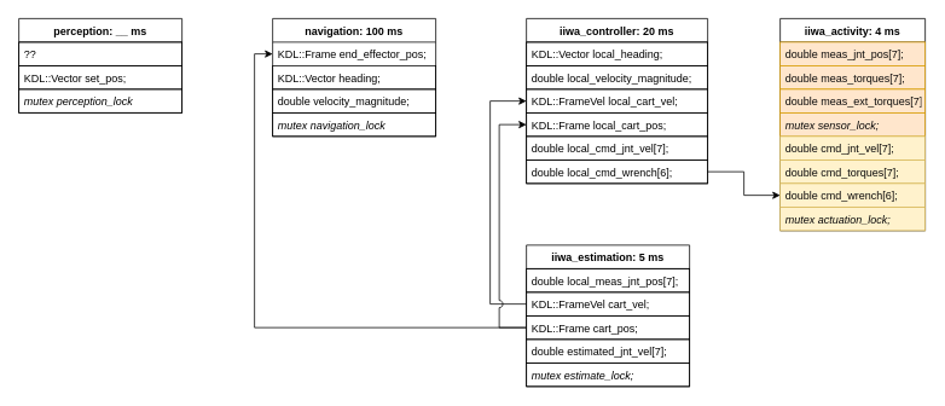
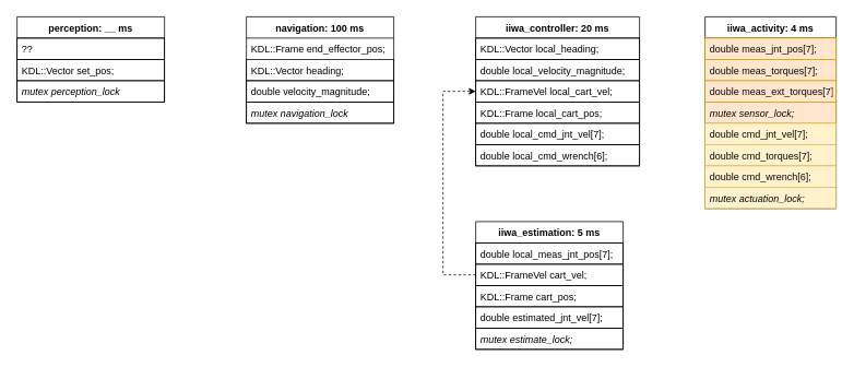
- <mxCell id="30" style="edgeStyle=orthogonalEdgeStyle;rounded=0;orthogonalLoop=1;jettySize=auto;html=1;exitX=0;exitY=0.5;exitDx=0;exitDy=0;entryX=0;entryY=0.5;entryDx=0;entryDy=0;fontColor=#080808;" parent="1" source="26" target="19" edge="1"><mxGeometry relative="1" as="geometry" /></mxCell>
- <mxCell id="29" style="edgeStyle=orthogonalEdgeStyle;rounded=0;orthogonalLoop=1;jettySize=auto;html=1;exitX=1;exitY=0.5;exitDx=0;exitDy=0;entryX=0;entryY=0.5;entryDx=0;entryDy=0;fontColor=#080808;" parent="1" source="17" target="9" edge="1"><mxGeometry relative="1" as="geometry" /></mxCell>
- <mxCell id="31" style="edgeStyle=orthogonalEdgeStyle;rounded=0;orthogonalLoop=1;jettySize=auto;html=1;exitX=0;exitY=0.5;exitDx=0;exitDy=0;entryX=0;entryY=0.5;entryDx=0;entryDy=0;fontColor=#080808;" parent="1" source="25" target="14" edge="1"><mxGeometry relative="1" as="geometry"><Array as="points"><mxPoint x="540" y="335" /><mxPoint x="540" y="111" /></Array></mxGeometry></mxCell>
+ <mxCell id="31" style="edgeStyle=orthogonalEdgeStyle;rounded=0;orthogonalLoop=1;jettySize=auto;html=1;exitX=0;exitY=0.5;exitDx=0;exitDy=0;entryX=0;entryY=0.5;entryDx=0;entryDy=0;fontColor=#080808;dashed=1;" parent="1" source="25" target="14" edge="1"><mxGeometry relative="1" as="geometry"><Array as="points"><mxPoint x="540" y="335" /><mxPoint x="540" y="111" /></Array></mxGeometry></mxCell>
- <mxCell id="32" style="edgeStyle=orthogonalEdgeStyle;rounded=0;orthogonalLoop=1;jettySize=auto;html=1;exitX=0;exitY=0.5;exitDx=0;exitDy=0;entryX=0;entryY=0.5;entryDx=0;entryDy=0;fontColor=#080808;jumpStyle=arc;jumpSize=8;" parent="1" source="26" target="15" edge="1"><mxGeometry relative="1" as="geometry"><Array as="points"><mxPoint x="550" y="361" /><mxPoint x="550" y="137" /></Array></mxGeometry></mxCell>
